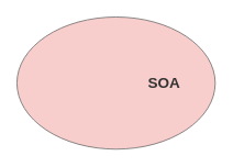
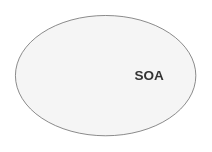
- <mxCell id="2" value="SOA" style="ellipse;whiteSpace=wrap;html=1;align=right;spacingRight=40;fillColor=#f8cecc;strokeColor=#666666;fontColor=#333333;fontStyle=1;fontSize=18;" vertex="1" parent="1"><mxGeometry x="20" y="20" width="240" height="160" as="geometry" /></mxCell>
+ <mxCell id="2" value="SOA" style="ellipse;whiteSpace=wrap;html=1;align=right;spacingRight=40;fillColor=#f5f5f5;strokeColor=#666666;fontColor=#333333;fontStyle=1;fontSize=18;" vertex="1" parent="1"><mxGeometry x="20" y="20" width="240" height="160" as="geometry" /></mxCell>
